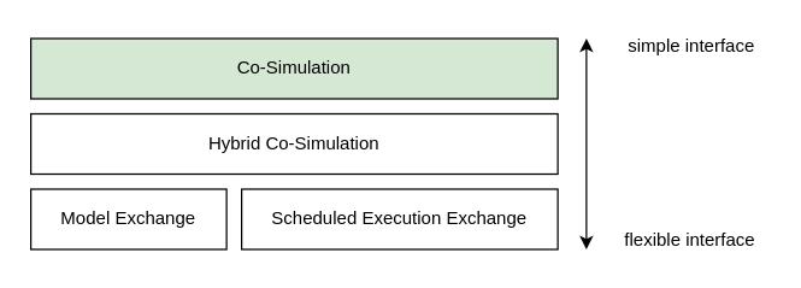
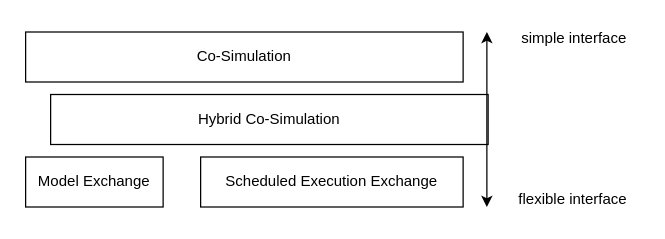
- <mxCell id="2" value="&lt;span style=&quot;white-space: normal&quot;&gt;Co-Simulation&lt;/span&gt;" style="rounded=0;whiteSpace=wrap;html=1;align=center;fillColor=#d5e8d4;" parent="1" vertex="1"><mxGeometry x="20" y="25" width="350" height="40" as="geometry" /></mxCell>
+ <mxCell id="2" value="&lt;span style=&quot;white-space: normal&quot;&gt;Co-Simulation&lt;/span&gt;" style="rounded=0;whiteSpace=wrap;html=1;align=center;" parent="1" vertex="1"><mxGeometry x="20" y="25" width="350" height="40" as="geometry" /></mxCell>
- <mxCell id="3" value="&lt;span style=&quot;white-space: normal&quot;&gt;Hybrid Co-Simulation&lt;/span&gt;" style="rounded=0;whiteSpace=wrap;html=1;" parent="1" vertex="1"><mxGeometry x="20" y="75" width="350" height="40" as="geometry" /></mxCell>
+ <mxCell id="3" value="&lt;span style=&quot;white-space: normal&quot;&gt;Hybrid Co-Simulation&lt;/span&gt;" style="rounded=0;whiteSpace=wrap;html=1;" parent="1" vertex="1"><mxGeometry x="40" y="75" width="350" height="40" as="geometry" /></mxCell>
- <mxCell id="4" value="Model Exchange" style="rounded=0;whiteSpace=wrap;html=1;" parent="1" vertex="1"><mxGeometry x="20" y="125" width="130" height="40" as="geometry" /></mxCell>
+ <mxCell id="4" value="Model Exchange" style="rounded=0;whiteSpace=wrap;html=1;" parent="1" vertex="1"><mxGeometry x="20" y="125" width="110" height="40" as="geometry" /></mxCell>
